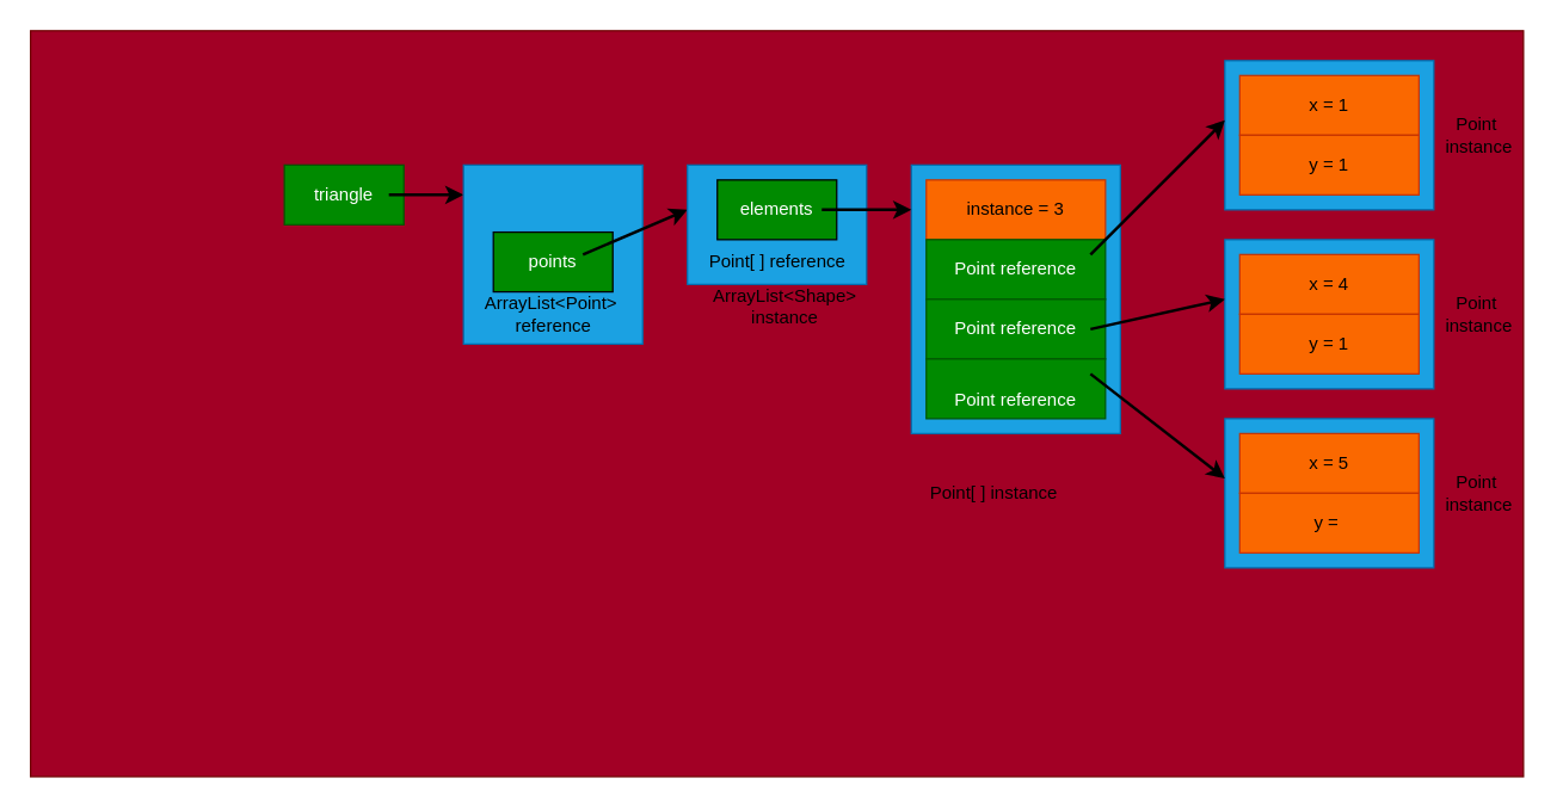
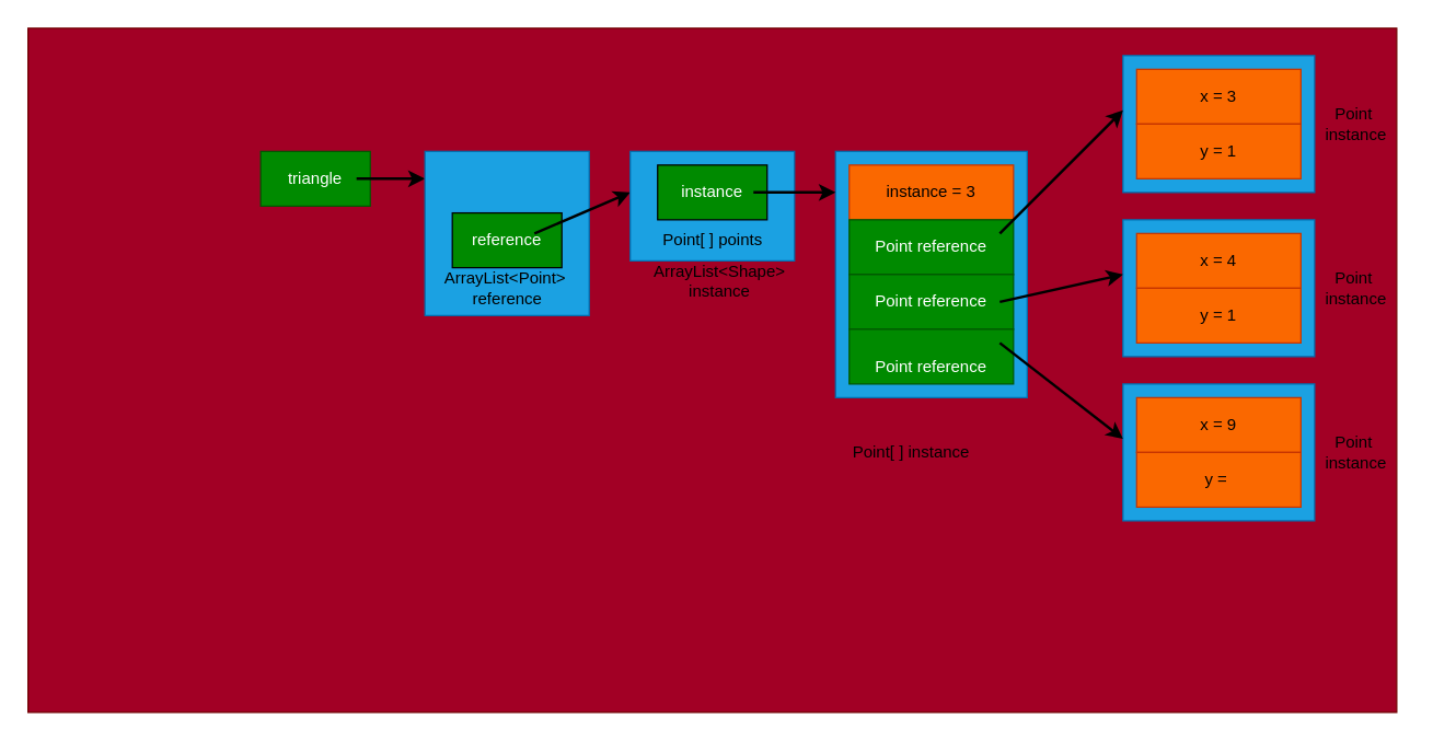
- <mxCell id="17" value="x = 1" style="rounded=0;whiteSpace=wrap;html=1;fillColor=#fa6800;fontColor=#000000;strokeColor=#C73500;" parent="1" vertex="1"><mxGeometry x="830" y="50" width="120" height="40" as="geometry" /></mxCell>
+ <mxCell id="17" value="x = 3" style="rounded=0;whiteSpace=wrap;html=1;fillColor=#fa6800;fontColor=#000000;strokeColor=#C73500;" parent="1" vertex="1"><mxGeometry x="830" y="50" width="120" height="40" as="geometry" /></mxCell>
- <mxCell id="31" value="elements" style="rounded=0;whiteSpace=wrap;html=1;fillColor=#008a00;fontColor=#ffffff;strokeColor=light-dark(#000000,#000000);" vertex="1" parent="1"><mxGeometry x="480" y="120" width="80" height="40" as="geometry" /></mxCell>
+ <mxCell id="31" value="instance" style="rounded=0;whiteSpace=wrap;html=1;fillColor=#008a00;fontColor=#ffffff;strokeColor=light-dark(#000000,#000000);" vertex="1" parent="1"><mxGeometry x="480" y="120" width="80" height="40" as="geometry" /></mxCell>
- <mxCell id="9" value="points" style="rounded=0;whiteSpace=wrap;html=1;fillColor=#008a00;fontColor=#ffffff;strokeColor=light-dark(#000000,#000000);" parent="1" vertex="1"><mxGeometry x="330" y="155" width="80" height="40" as="geometry" /></mxCell>
+ <mxCell id="9" value="reference" style="rounded=0;whiteSpace=wrap;html=1;fillColor=#008a00;fontColor=#ffffff;strokeColor=light-dark(#000000,#000000);" parent="1" vertex="1"><mxGeometry x="330" y="155" width="80" height="40" as="geometry" /></mxCell>
- <mxCell id="32" value="Point[ ] reference" style="text;html=1;align=center;verticalAlign=middle;resizable=0;points=[];autosize=1;strokeColor=none;fillColor=none;" vertex="1" parent="1"><mxGeometry x="465" y="160" width="110" height="30" as="geometry" /></mxCell>
+ <mxCell id="32" value="Point[ ] points" style="text;html=1;align=center;verticalAlign=middle;resizable=0;points=[];autosize=1;strokeColor=none;fillColor=none;" vertex="1" parent="1"><mxGeometry x="465" y="160" width="110" height="30" as="geometry" /></mxCell>
- <mxCell id="20" value="x = 5" style="rounded=0;whiteSpace=wrap;html=1;fillColor=#fa6800;fontColor=#000000;strokeColor=#C73500;" parent="1" vertex="1"><mxGeometry x="830" y="290" width="120" height="40" as="geometry" /></mxCell>
+ <mxCell id="20" value="x = 9" style="rounded=0;whiteSpace=wrap;html=1;fillColor=#fa6800;fontColor=#000000;strokeColor=#C73500;" parent="1" vertex="1"><mxGeometry x="830" y="290" width="120" height="40" as="geometry" /></mxCell>
